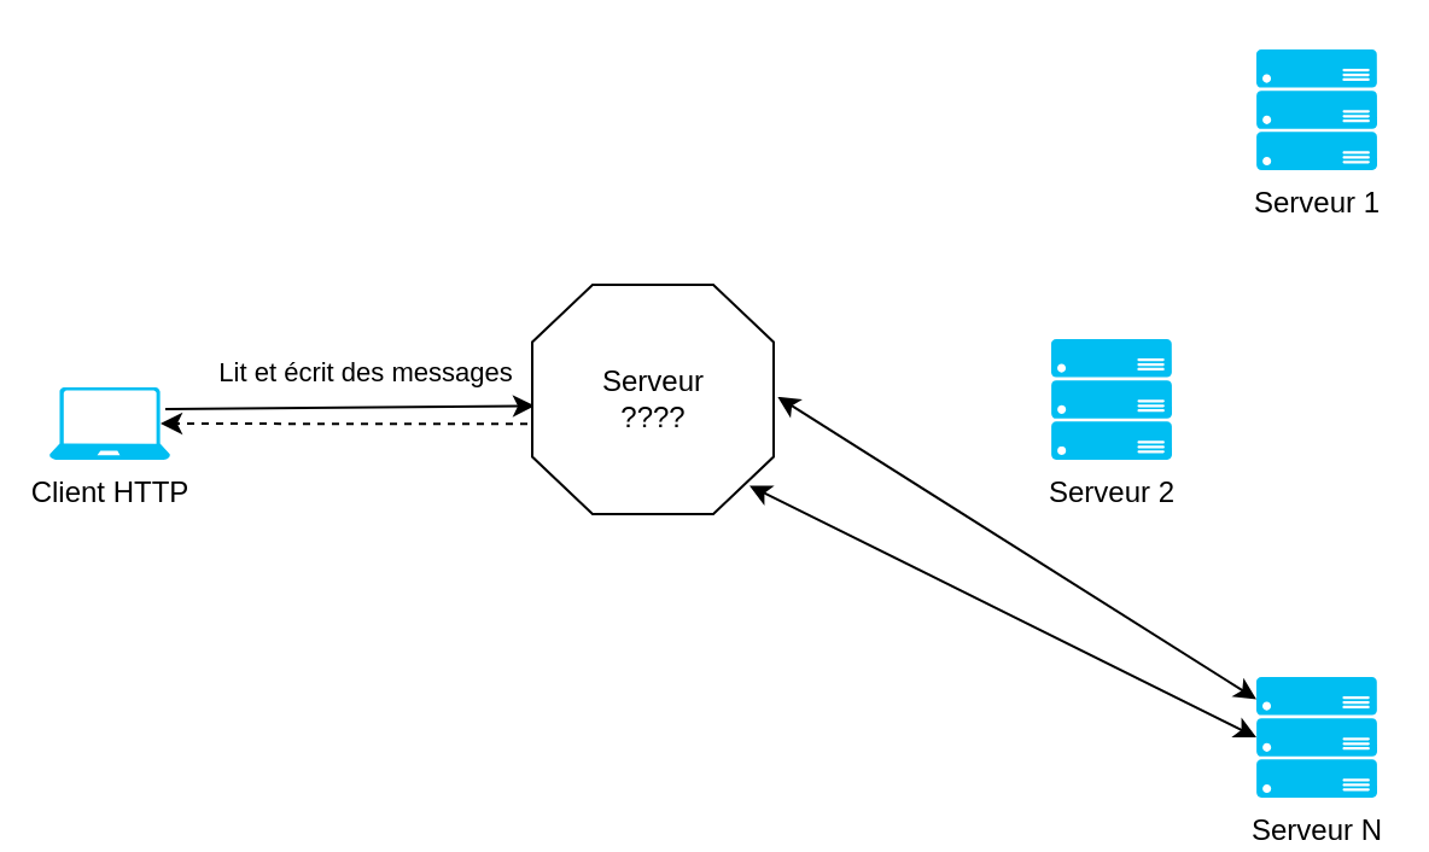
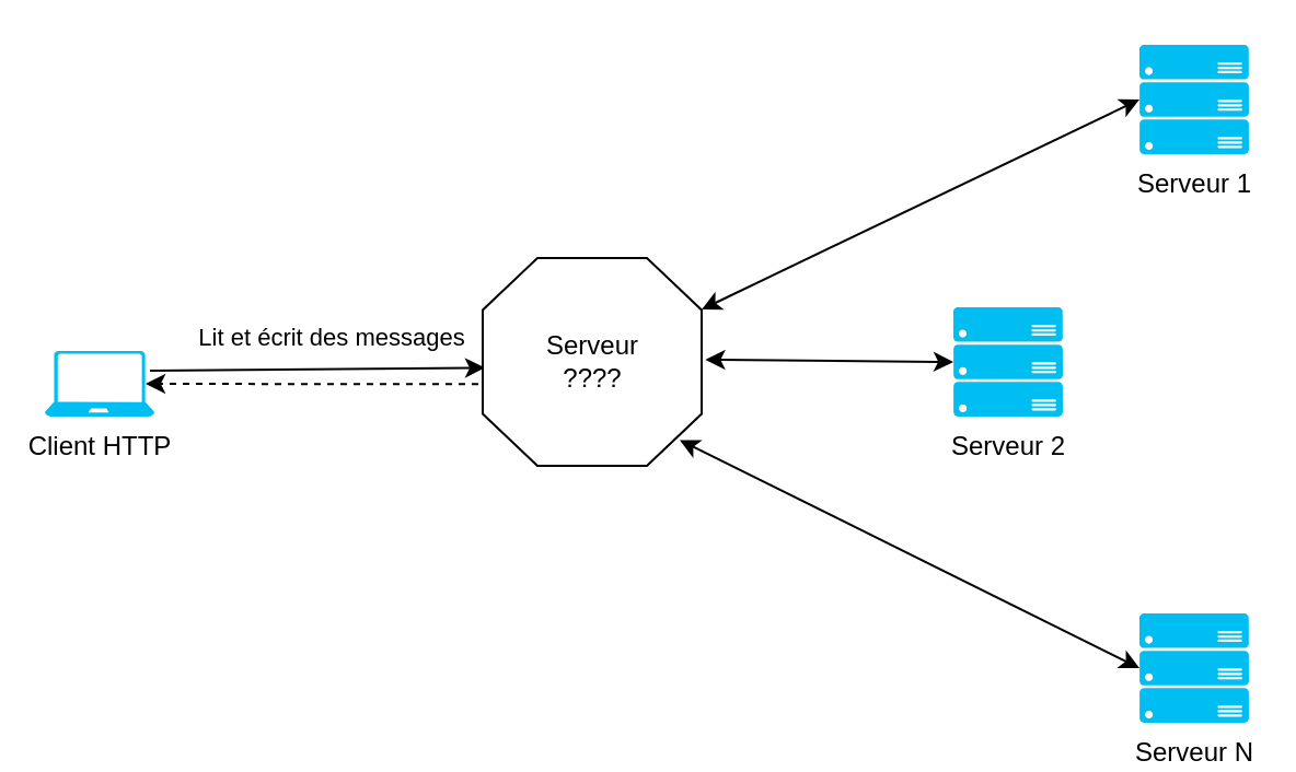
+ <mxCell id="7" style="rounded=0;orthogonalLoop=1;jettySize=auto;html=1;entryX=0;entryY=0.5;entryDx=0;entryDy=0;entryPerimeter=0;endArrow=classic;endFill=1;startArrow=classic;startFill=1;" parent="1" source="8" target="6" edge="1"><mxGeometry relative="1" as="geometry" /></mxCell>
- <mxCell id="10" style="rounded=0;orthogonalLoop=1;jettySize=auto;html=1;endArrow=classic;endFill=1;startArrow=classic;startFill=1;exitX=1.017;exitY=0.489;exitDx=0;exitDy=0;exitPerimeter=0;" parent="1" source="8" target="11" edge="1"><mxGeometry relative="1" as="geometry"><mxPoint x="330" y="151" as="sourcePoint" /><mxPoint x="530" y="55" as="targetPoint" /></mxGeometry></mxCell>
+ <mxCell id="10" style="rounded=0;orthogonalLoop=1;jettySize=auto;html=1;entryX=0;entryY=0.5;entryDx=0;entryDy=0;entryPerimeter=0;endArrow=classic;endFill=1;startArrow=classic;startFill=1;exitX=1.017;exitY=0.489;exitDx=0;exitDy=0;exitPerimeter=0;" parent="1" source="8" target="9" edge="1"><mxGeometry relative="1" as="geometry"><mxPoint x="330" y="151" as="sourcePoint" /><mxPoint x="530" y="55" as="targetPoint" /></mxGeometry></mxCell>
